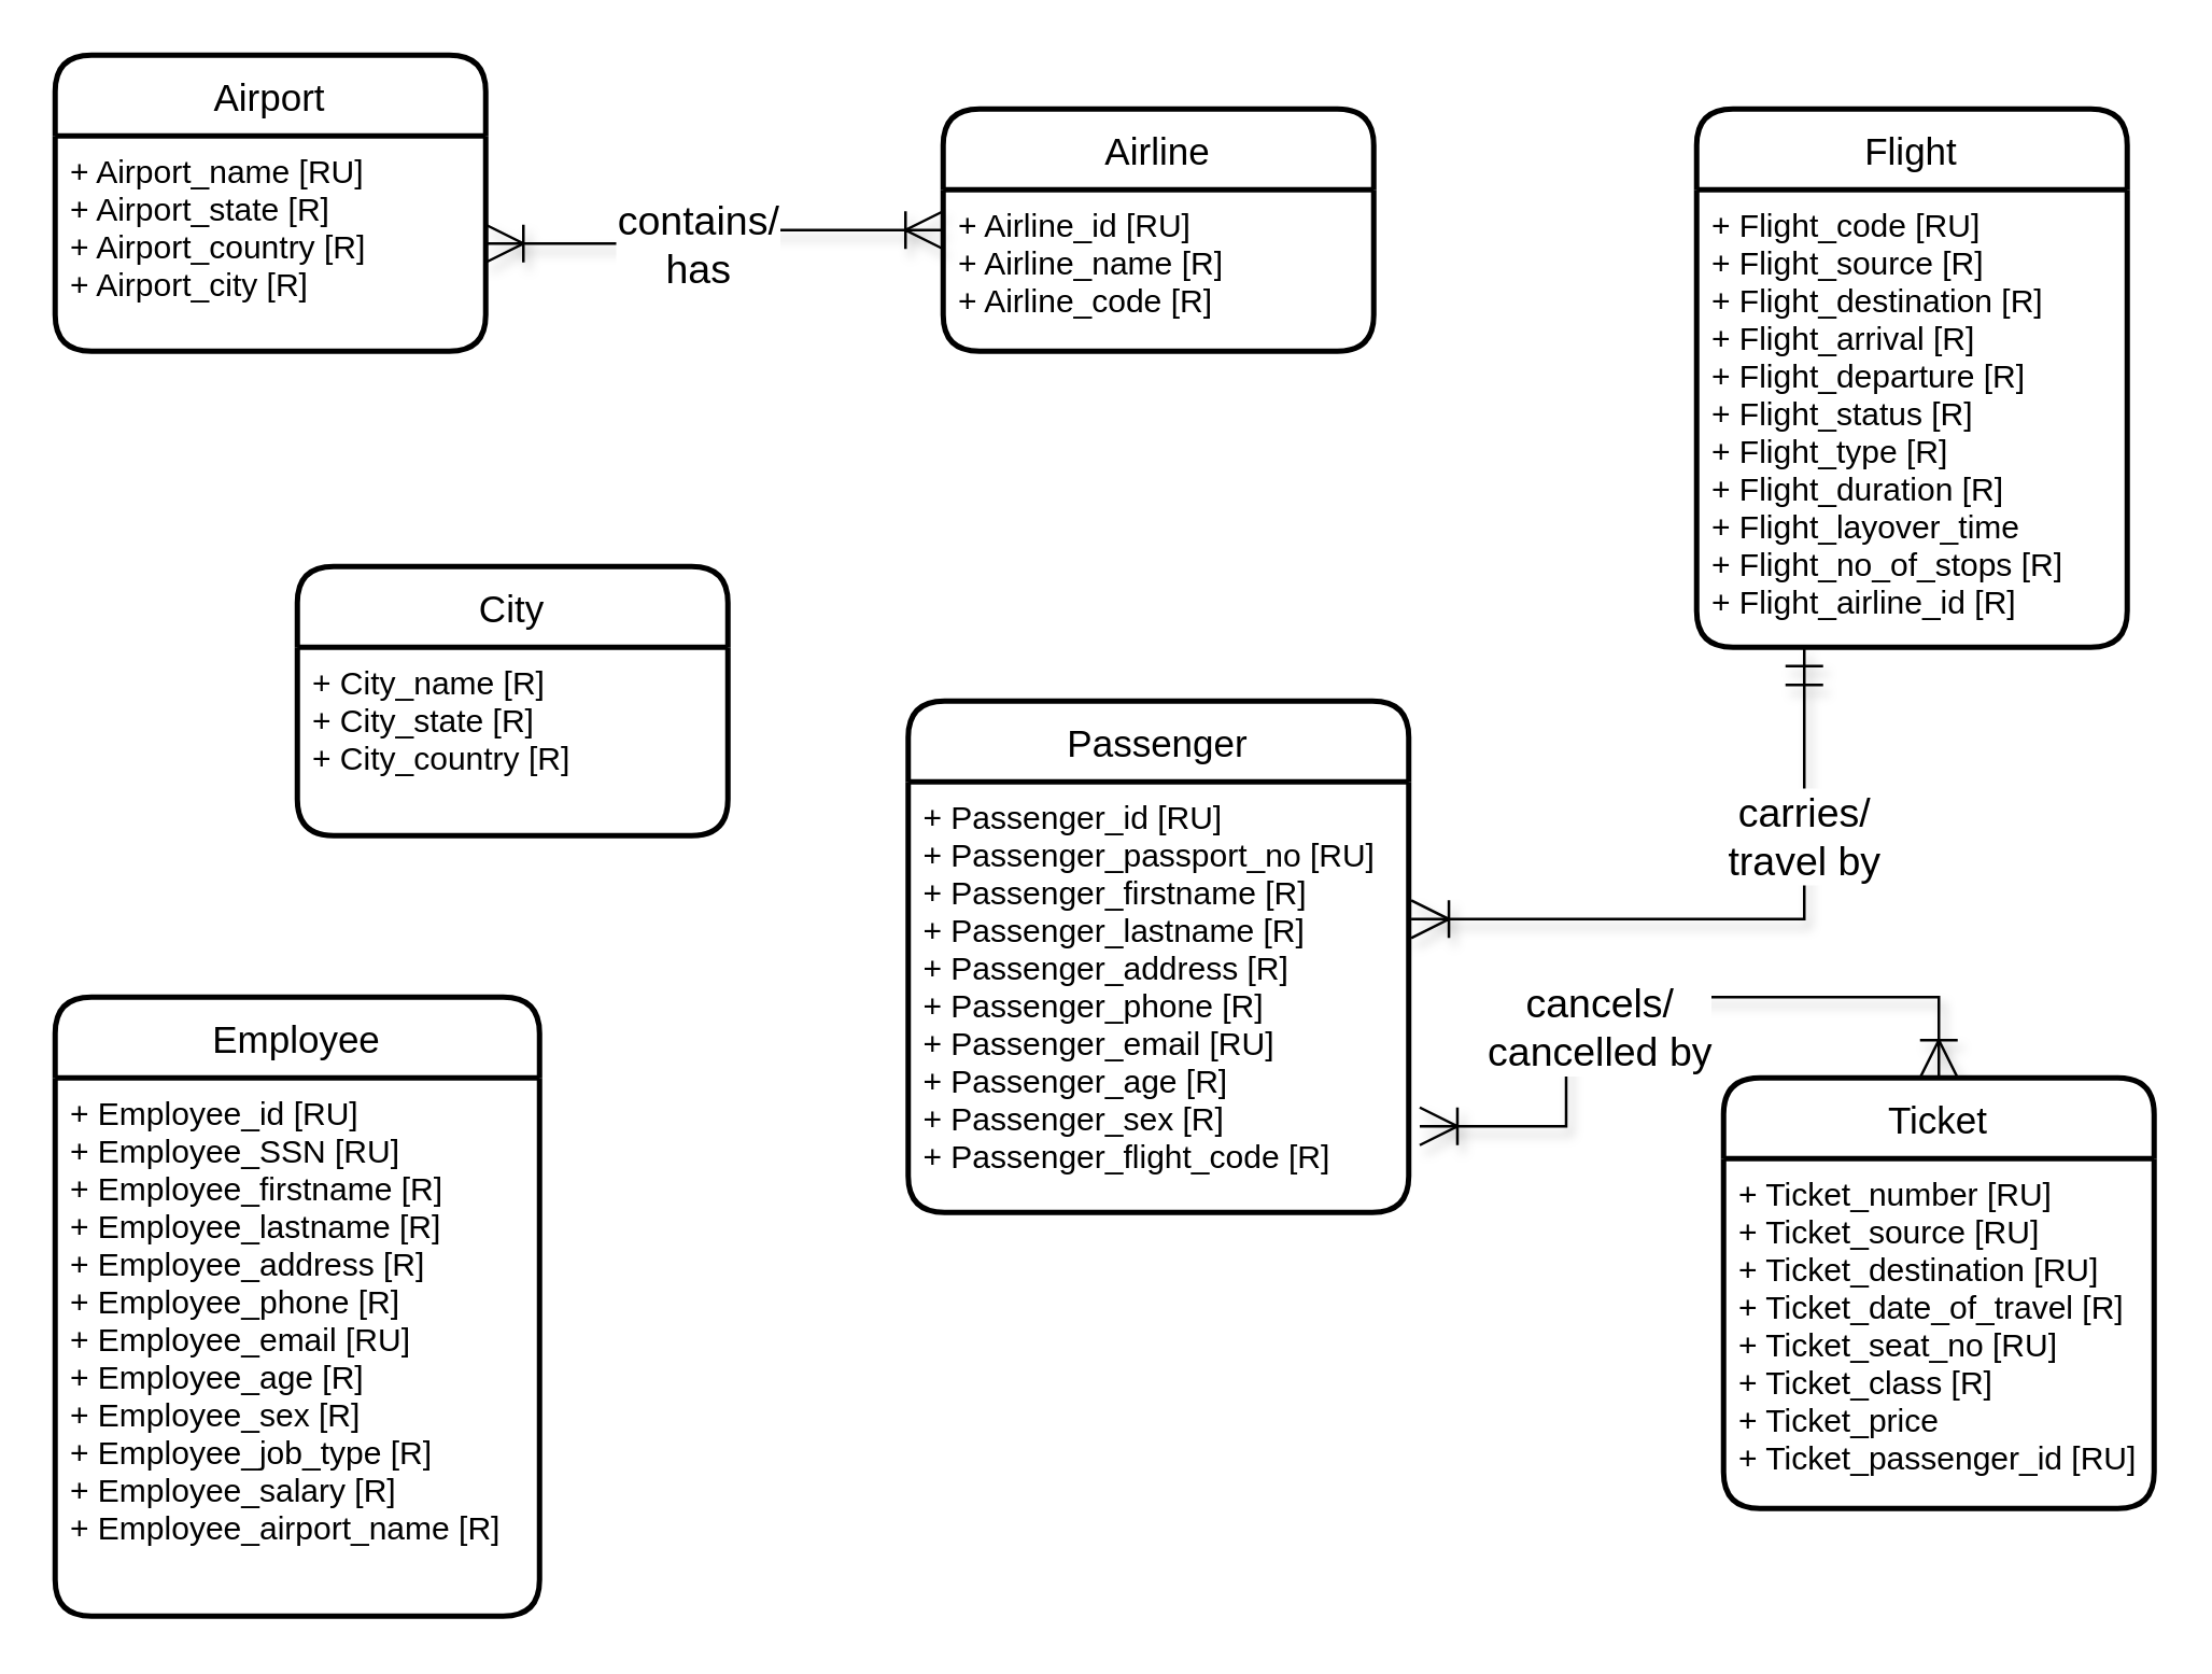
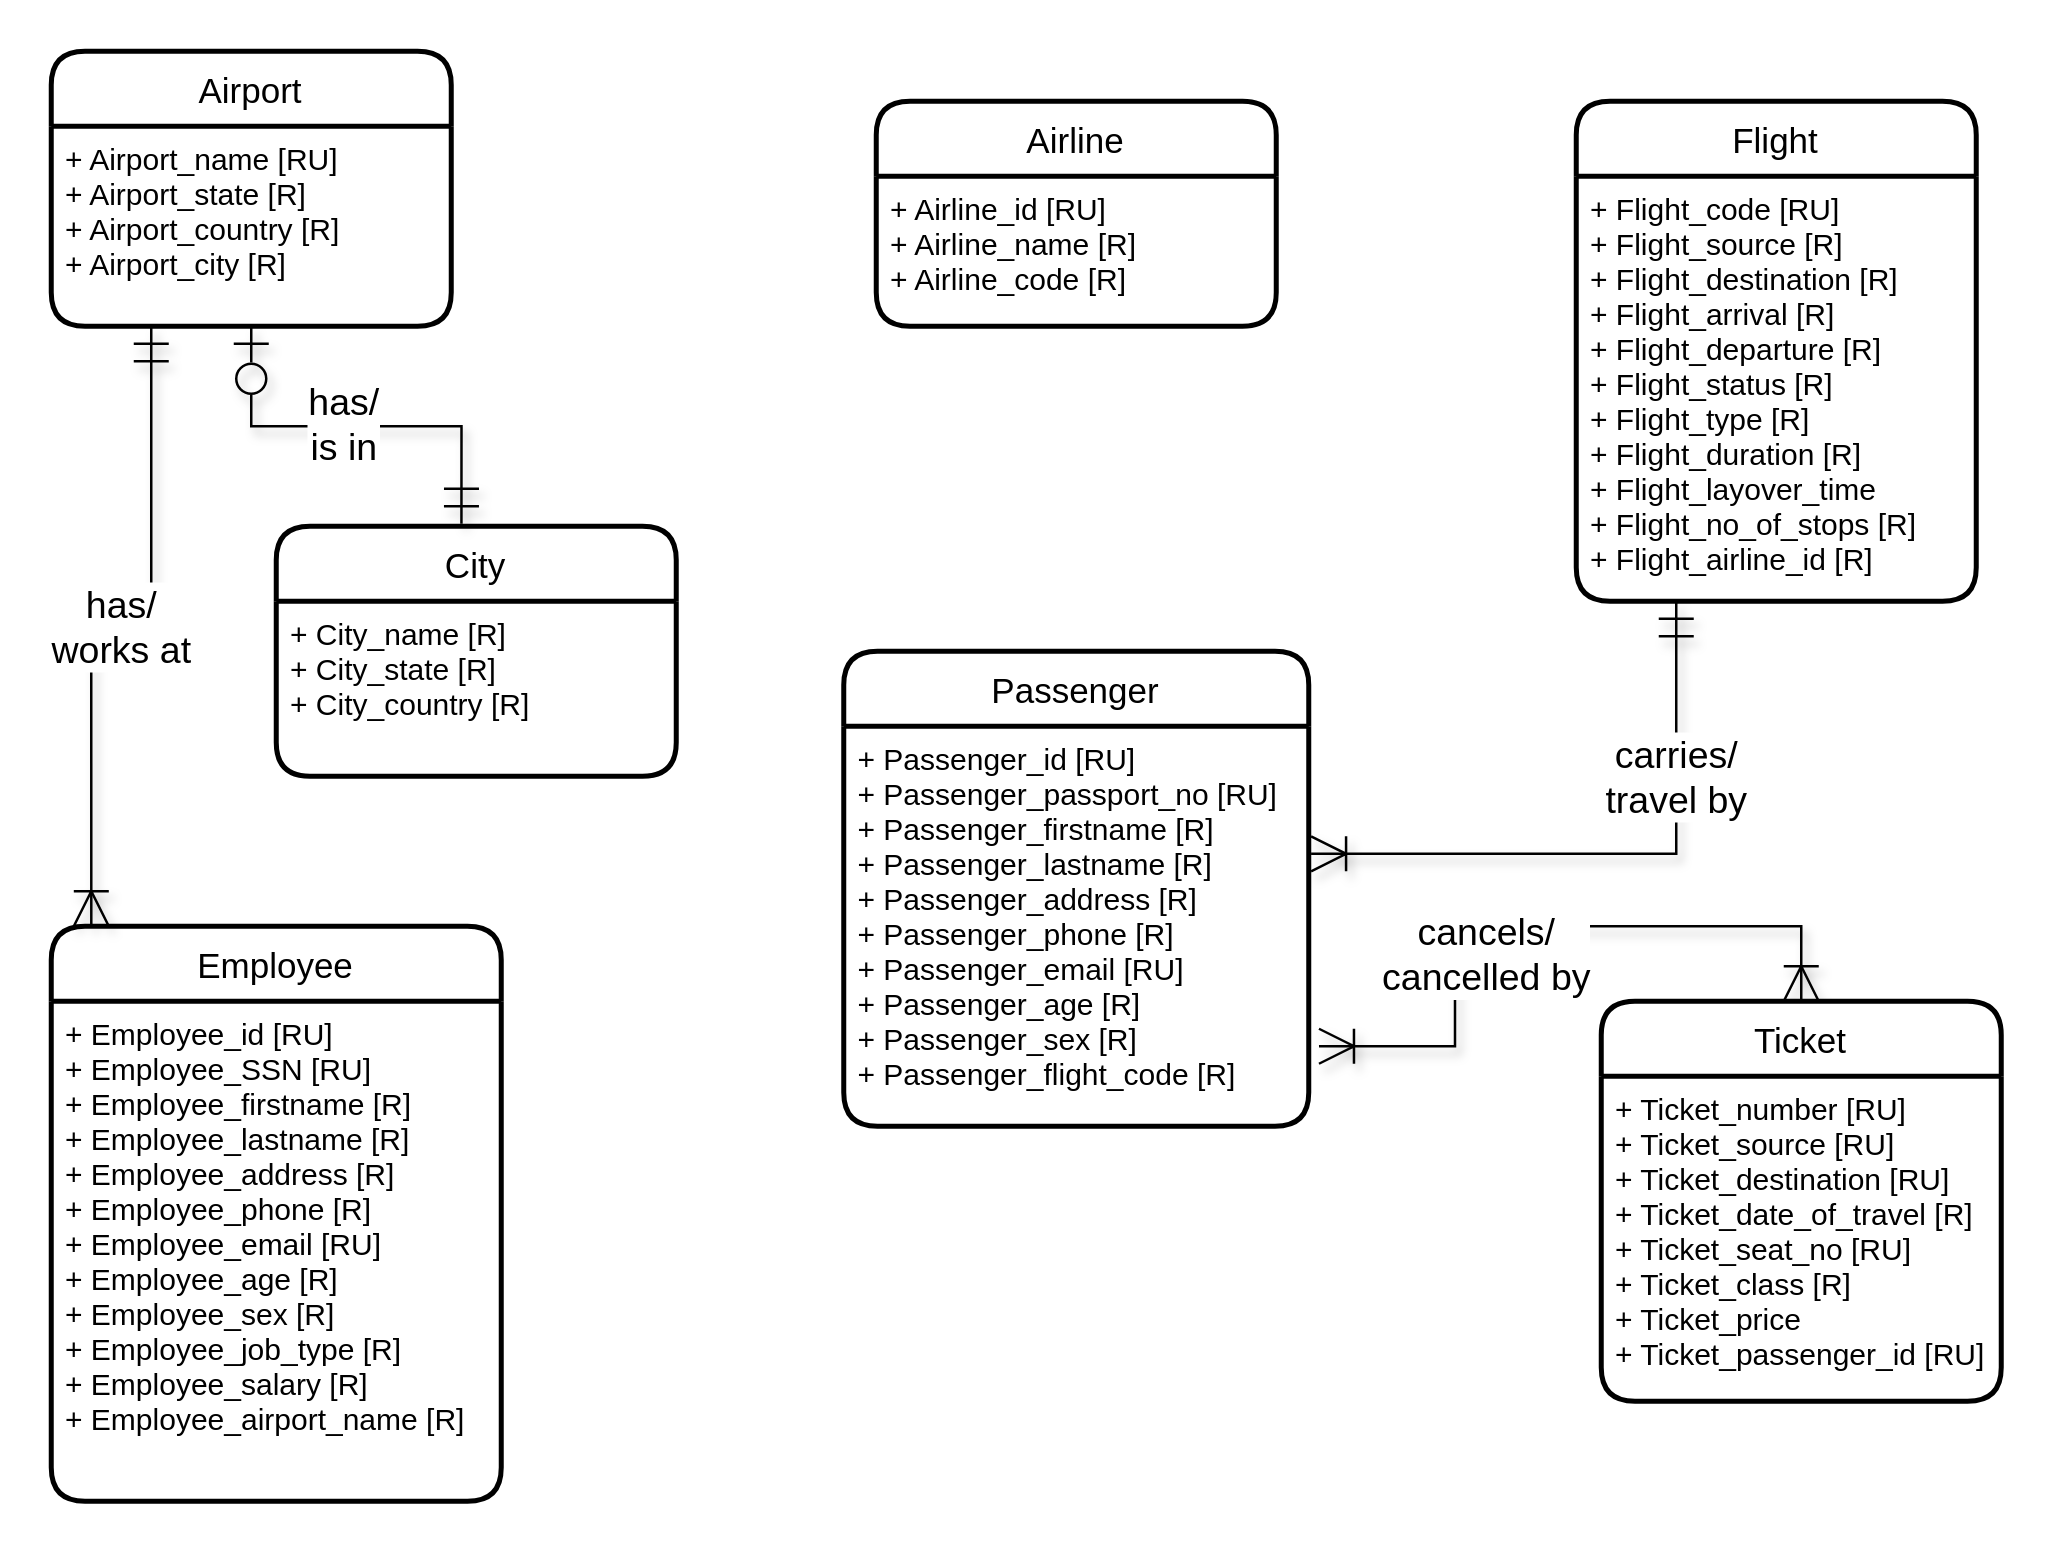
- <mxCell id="20" style="edgeStyle=orthogonalEdgeStyle;rounded=0;orthogonalLoop=1;jettySize=auto;html=1;entryX=0;entryY=0.25;entryDx=0;entryDy=0;shadow=1;fontSize=15;startArrow=ERoneToMany;startFill=0;endArrow=ERoneToMany;endFill=0;startSize=12;endSize=12;strokeWidth=1;" parent="1" source="17" target="15" edge="1"><mxGeometry relative="1" as="geometry" /></mxCell>
- <mxCell id="21" value="contains/&lt;br&gt;has" style="edgeLabel;html=1;align=center;verticalAlign=middle;resizable=0;points=[];fontSize=15;" parent="20" vertex="1" connectable="0"><mxGeometry x="-0.103" y="1" relative="1" as="geometry"><mxPoint as="offset" /></mxGeometry></mxCell>
+ <mxCell id="18" style="edgeStyle=orthogonalEdgeStyle;rounded=0;orthogonalLoop=1;jettySize=auto;html=1;exitX=0.5;exitY=1;exitDx=0;exitDy=0;entryX=0.463;entryY=-0.01;entryDx=0;entryDy=0;entryPerimeter=0;endArrow=ERmandOne;endFill=0;shadow=1;startArrow=ERzeroToOne;startFill=0;strokeWidth=1;endSize=12;startSize=12;" parent="1" source="17" target="6" edge="1"><mxGeometry relative="1" as="geometry" /></mxCell>
+ <mxCell id="19" value="has/&lt;br style=&quot;font-size: 15px;&quot;&gt;is in" style="edgeLabel;html=1;align=center;verticalAlign=middle;resizable=0;points=[];fontSize=15;" parent="18" vertex="1" connectable="0"><mxGeometry x="-0.023" y="2" relative="1" as="geometry"><mxPoint x="-4" as="offset" /></mxGeometry></mxCell>
+ <mxCell id="22" value="has/&lt;br&gt;works at" style="edgeStyle=orthogonalEdgeStyle;rounded=0;orthogonalLoop=1;jettySize=auto;html=1;exitX=0.25;exitY=1;exitDx=0;exitDy=0;entryX=0.089;entryY=0;entryDx=0;entryDy=0;entryPerimeter=0;shadow=1;fontSize=15;startArrow=ERmandOne;startFill=0;endArrow=ERoneToMany;endFill=0;startSize=12;endSize=12;strokeWidth=1;" parent="1" source="17" target="10" edge="1"><mxGeometry relative="1" as="geometry" /></mxCell>
